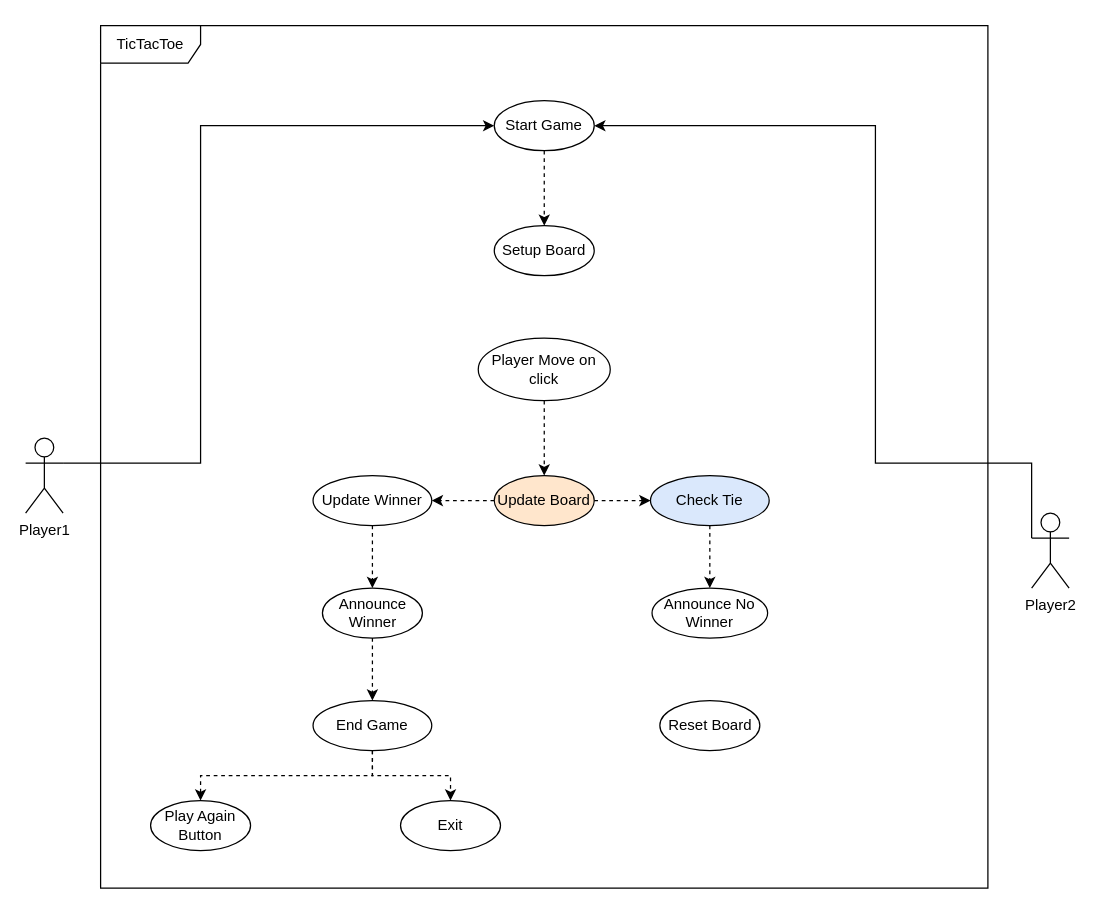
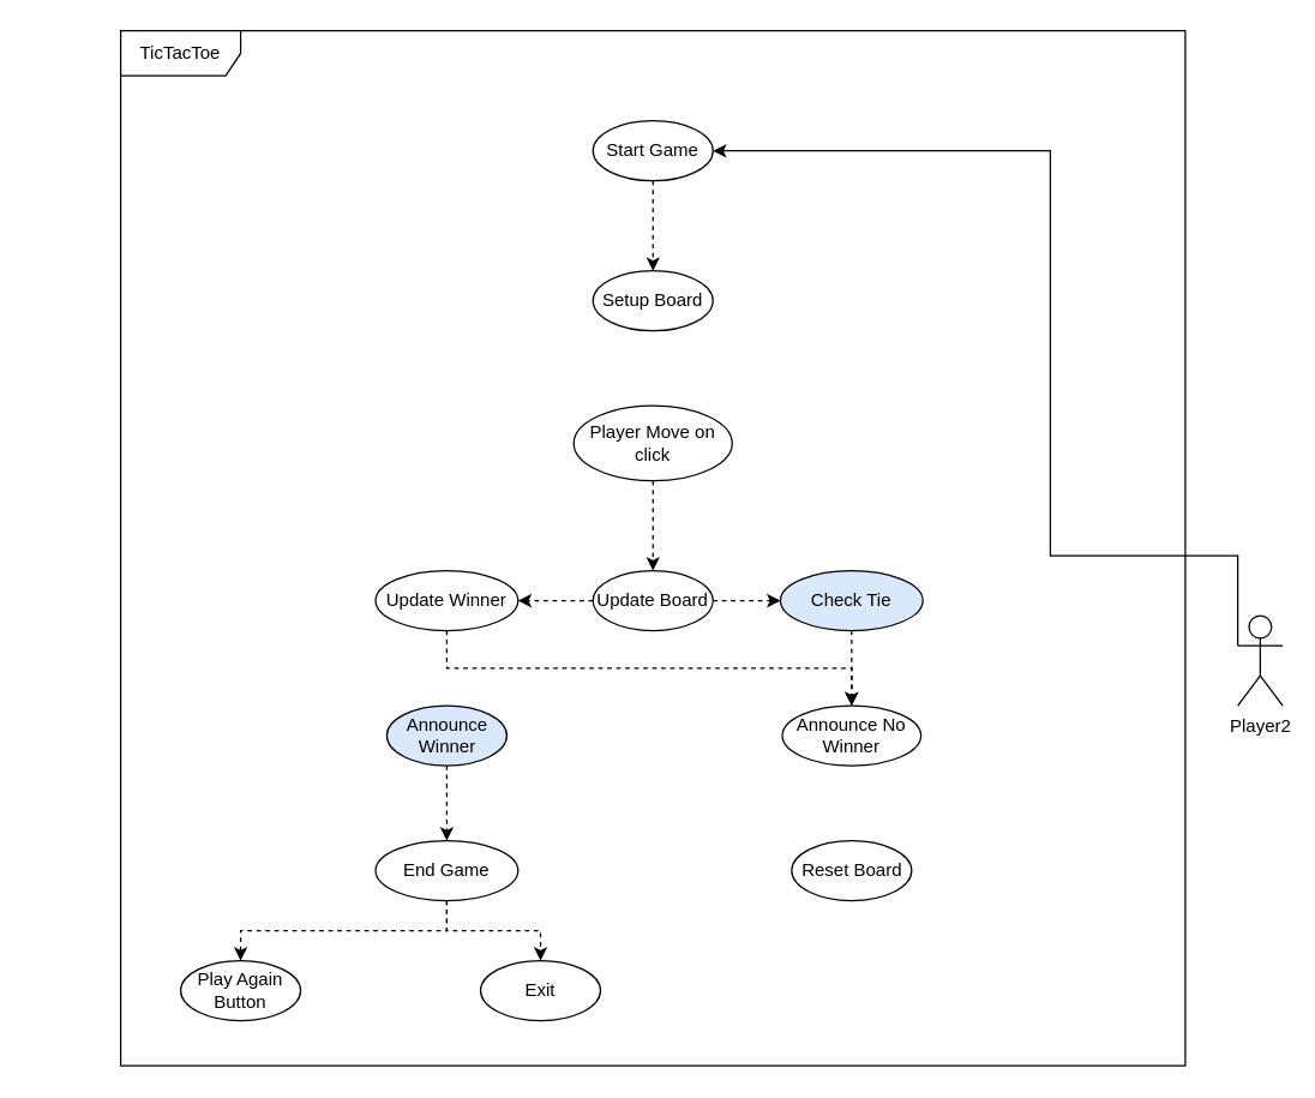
- <mxCell id="2" style="edgeStyle=orthogonalEdgeStyle;rounded=0;orthogonalLoop=1;jettySize=auto;html=1;exitX=1;exitY=0.333;exitDx=0;exitDy=0;exitPerimeter=0;entryX=0;entryY=0.5;entryDx=0;entryDy=0;" edge="1" parent="1" source="3" target="6"><mxGeometry relative="1" as="geometry"><Array as="points"><mxPoint x="160" y="370" /><mxPoint x="160" y="100" /></Array></mxGeometry></mxCell>
- <mxCell id="3" value="Player1" style="shape=umlActor;verticalLabelPosition=bottom;verticalAlign=top;html=1;" vertex="1" parent="1"><mxGeometry x="20" y="350" width="30" height="60" as="geometry" /></mxCell>
- <mxCell id="14" value="Update Board" style="ellipse;whiteSpace=wrap;html=1;fillColor=#ffe6cc;" vertex="1" parent="1"><mxGeometry x="395" y="380" width="80" height="40" as="geometry" /></mxCell>
+ <mxCell id="14" value="Update Board" style="ellipse;whiteSpace=wrap;html=1;" vertex="1" parent="1"><mxGeometry x="395" y="380" width="80" height="40" as="geometry" /></mxCell>
- <mxCell id="15" style="edgeStyle=orthogonalEdgeStyle;rounded=0;orthogonalLoop=1;jettySize=auto;html=1;exitX=0.5;exitY=1;exitDx=0;exitDy=0;entryX=0.5;entryY=0;entryDx=0;entryDy=0;dashed=1;" edge="1" parent="1" source="16" target="26"><mxGeometry relative="1" as="geometry" /></mxCell>
+ <mxCell id="15" style="edgeStyle=orthogonalEdgeStyle;rounded=0;orthogonalLoop=1;jettySize=auto;html=1;exitX=0.5;exitY=1;exitDx=0;exitDy=0;dashed=1;" edge="1" parent="1" source="16" target="27"><mxGeometry relative="1" as="geometry" /></mxCell>
- <mxCell id="26" value="Announce Winner" style="ellipse;whiteSpace=wrap;html=1;" vertex="1" parent="1"><mxGeometry x="257.5" y="470" width="80" height="40" as="geometry" /></mxCell>
+ <mxCell id="26" value="Announce Winner" style="ellipse;whiteSpace=wrap;html=1;fillColor=#dae8fc;" vertex="1" parent="1"><mxGeometry x="257.5" y="470" width="80" height="40" as="geometry" /></mxCell>
